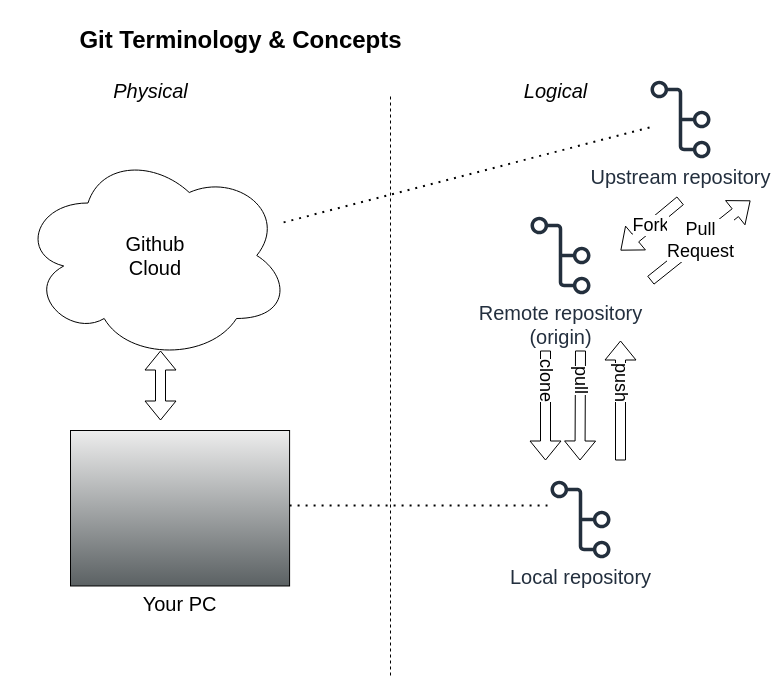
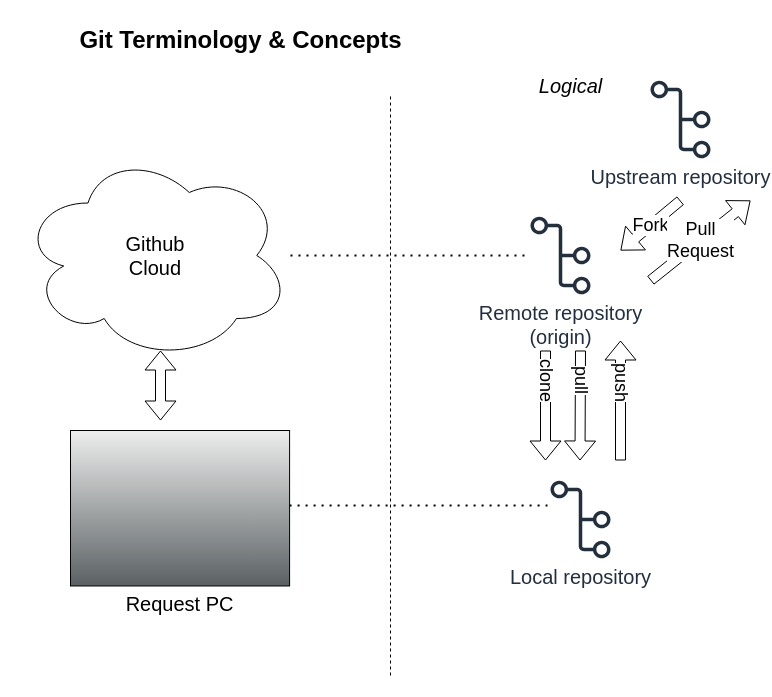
- <mxCell id="2" value="&lt;font style=&quot;font-size: 20px;&quot;&gt;&lt;i&gt;Physical&lt;/i&gt;&lt;/font&gt;" style="text;html=1;align=center;verticalAlign=middle;resizable=0;points=[];autosize=1;strokeColor=none;fillColor=none;" parent="1" vertex="1"><mxGeometry x="100" y="70" width="100" height="40" as="geometry" /></mxCell>
- <mxCell id="3" value="&lt;font style=&quot;font-size: 20px;&quot;&gt;&lt;i&gt;Logical&lt;/i&gt;&lt;/font&gt;" style="text;html=1;align=center;verticalAlign=middle;resizable=0;points=[];autosize=1;strokeColor=none;fillColor=none;" parent="1" vertex="1"><mxGeometry x="510" y="70" width="90" height="40" as="geometry" /></mxCell>
+ <mxCell id="3" value="&lt;font style=&quot;font-size: 20px;&quot;&gt;&lt;i&gt;Logical&lt;/i&gt;&lt;/font&gt;" style="text;html=1;align=center;verticalAlign=middle;resizable=0;points=[];autosize=1;strokeColor=none;fillColor=none;" parent="1" vertex="1"><mxGeometry x="525" y="65" width="90" height="40" as="geometry" /></mxCell>
- <mxCell id="9" value="" style="endArrow=none;dashed=1;html=1;dashPattern=1 3;strokeWidth=2;rounded=0;" parent="1" source="4" target="14" edge="1"><mxGeometry width="50" height="50" relative="1" as="geometry"><mxPoint x="390" y="290" as="sourcePoint" /><mxPoint x="440" y="240" as="targetPoint" /></mxGeometry></mxCell>
+ <mxCell id="9" value="" style="endArrow=none;dashed=1;html=1;dashPattern=1 3;strokeWidth=2;rounded=0;" parent="1" source="4" target="6" edge="1"><mxGeometry width="50" height="50" relative="1" as="geometry"><mxPoint x="390" y="290" as="sourcePoint" /><mxPoint x="440" y="240" as="targetPoint" /></mxGeometry></mxCell>
- <mxCell id="7" value="Your PC" style="shape=mxgraph.networks2.icon;aspect=fixed;fillColor=#EDEDED;strokeColor=#000000;gradientColor=#5B6163;network2IconShadow=1;network2bgFillColor=none;labelPosition=center;verticalLabelPosition=bottom;align=center;verticalAlign=top;network2Icon=mxgraph.networks2.pc;network2IconYOffset=-0.059;network2IconW=1.0;network2IconH=0.71;fontSize=20;" parent="1" vertex="1"><mxGeometry x="70" y="430" width="219.09" height="155.48" as="geometry" /></mxCell>
+ <mxCell id="7" value="Request PC" style="shape=mxgraph.networks2.icon;aspect=fixed;fillColor=#EDEDED;strokeColor=#000000;gradientColor=#5B6163;network2IconShadow=1;network2bgFillColor=none;labelPosition=center;verticalLabelPosition=bottom;align=center;verticalAlign=top;network2Icon=mxgraph.networks2.pc;network2IconYOffset=-0.059;network2IconW=1.0;network2IconH=0.71;fontSize=20;" parent="1" vertex="1"><mxGeometry x="70" y="430" width="219.09" height="155.48" as="geometry" /></mxCell>
